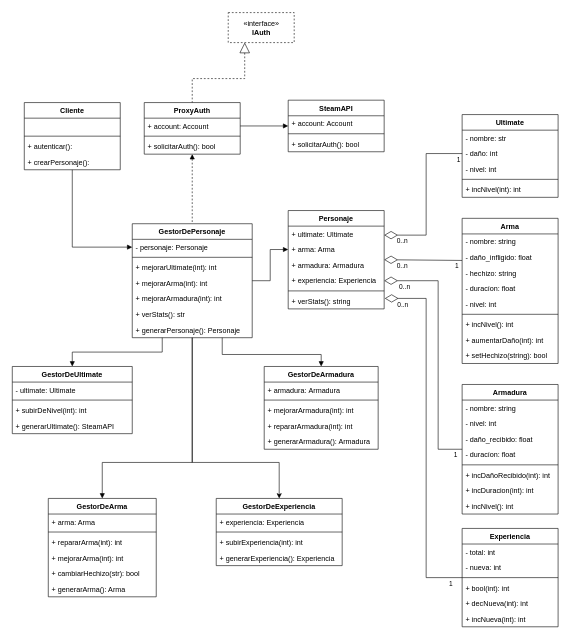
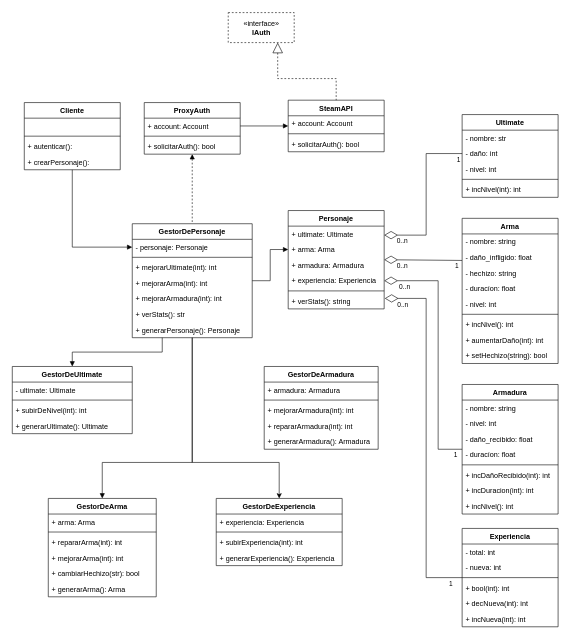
- <mxCell id="88" style="edgeStyle=orthogonalEdgeStyle;rounded=0;orthogonalLoop=1;jettySize=auto;html=1;entryX=0.5;entryY=0;entryDx=0;entryDy=0;startArrow=block;startFill=0;endArrow=none;endFill=0;startSize=15;endSize=15;dashed=1;exitX=0.25;exitY=1;exitDx=0;exitDy=0;" parent="1" source="90" target="79" edge="1"><mxGeometry relative="1" as="geometry"><mxPoint x="435" y="80" as="sourcePoint" /><Array as="points"><mxPoint x="408" y="130" /><mxPoint x="320" y="130" /></Array></mxGeometry></mxCell>
+ <mxCell id="89" style="edgeStyle=orthogonalEdgeStyle;rounded=0;orthogonalLoop=1;jettySize=auto;html=1;entryX=0.5;entryY=0;entryDx=0;entryDy=0;startArrow=block;startFill=0;endArrow=none;endFill=0;startSize=15;endSize=15;dashed=1;exitX=0.75;exitY=1;exitDx=0;exitDy=0;" parent="1" source="90" target="84" edge="1"><mxGeometry relative="1" as="geometry"><mxPoint x="435" y="100" as="sourcePoint" /><Array as="points"><mxPoint x="463" y="130" /><mxPoint x="560" y="130" /></Array></mxGeometry></mxCell>
- <mxCell id="64" style="edgeStyle=orthogonalEdgeStyle;rounded=0;orthogonalLoop=1;jettySize=auto;html=1;exitX=0.5;exitY=0;exitDx=0;exitDy=0;entryX=0.75;entryY=1;entryDx=0;entryDy=0;startArrow=block;startFill=1;endArrow=none;endFill=0;startSize=6;endSize=6;" parent="1" source="65" target="3" edge="1"><mxGeometry relative="1" as="geometry"><Array as="points"><mxPoint x="535" y="590" /><mxPoint x="370" y="590" /></Array></mxGeometry></mxCell>
- <mxCell id="56" value="+ generarUltimate(): SteamAPI" style="text;strokeColor=none;fillColor=none;align=left;verticalAlign=top;spacingLeft=4;spacingRight=4;overflow=hidden;rotatable=0;points=[[0,0.5],[1,0.5]];portConstraint=eastwest;" parent="52" vertex="1"><mxGeometry y="86" width="200" height="26" as="geometry" /></mxCell>
+ <mxCell id="56" value="+ generarUltimate(): Ultimate" style="text;strokeColor=none;fillColor=none;align=left;verticalAlign=top;spacingLeft=4;spacingRight=4;overflow=hidden;rotatable=0;points=[[0,0.5],[1,0.5]];portConstraint=eastwest;" parent="52" vertex="1"><mxGeometry y="86" width="200" height="26" as="geometry" /></mxCell>
